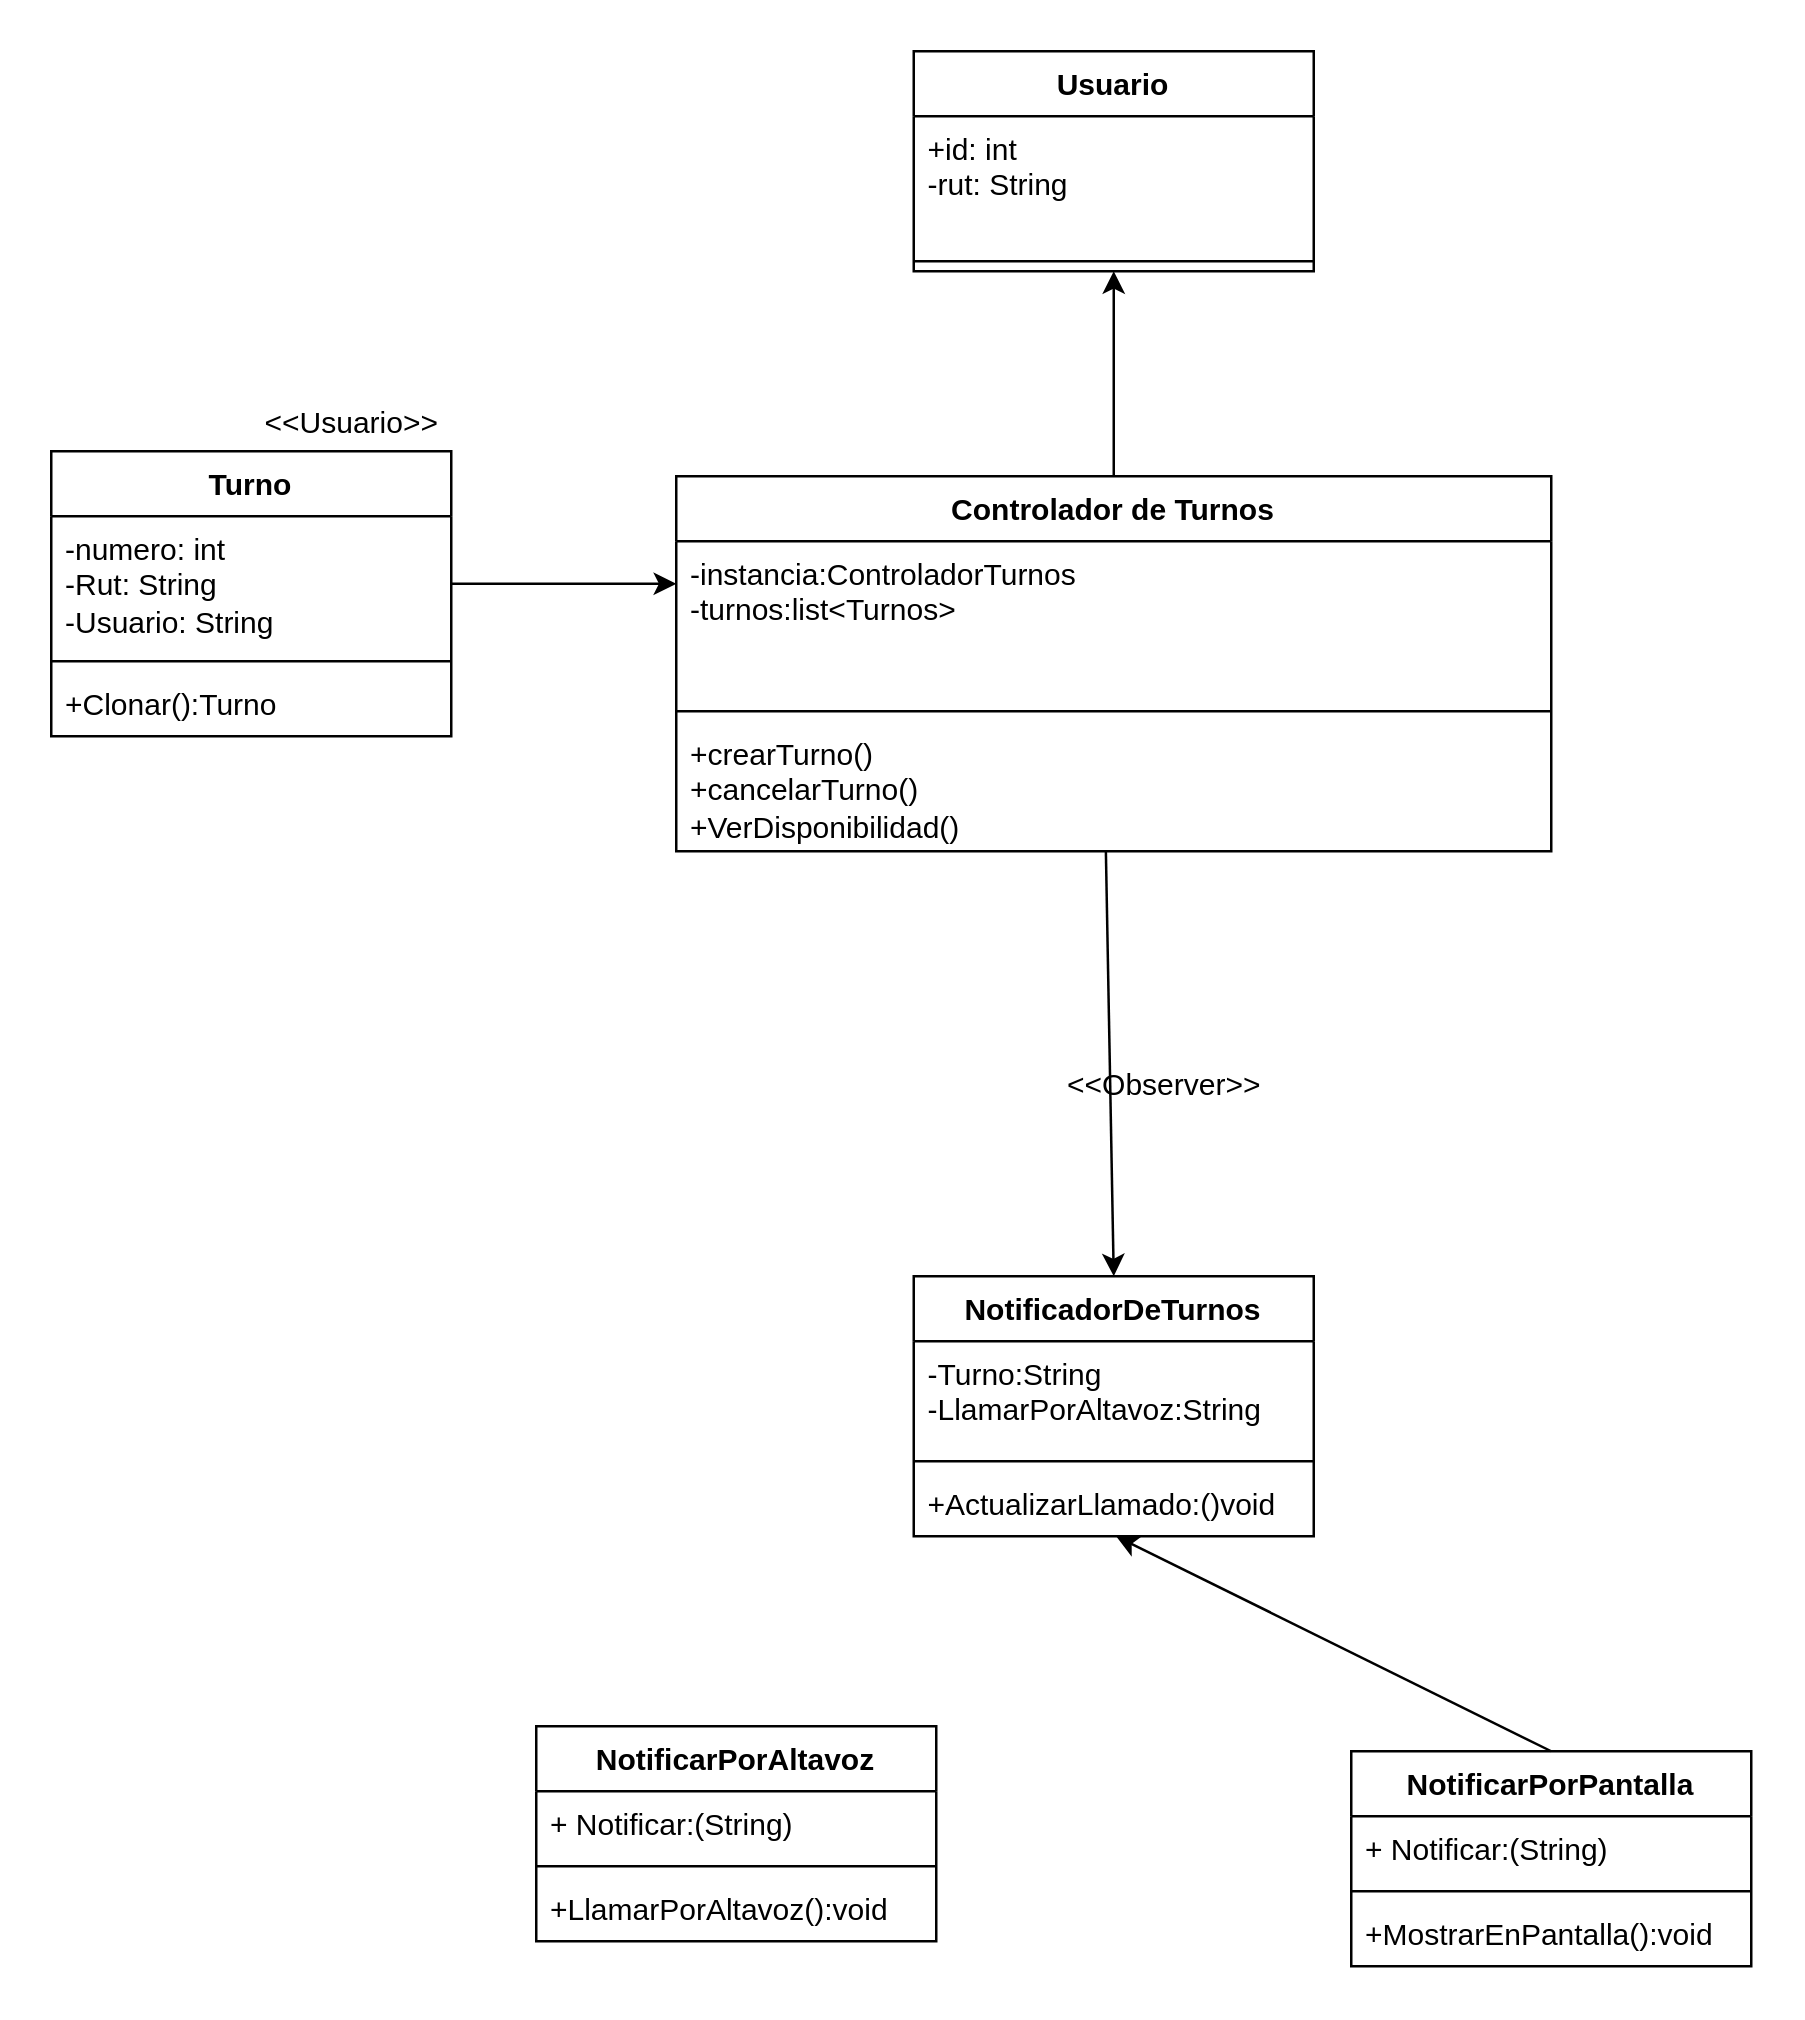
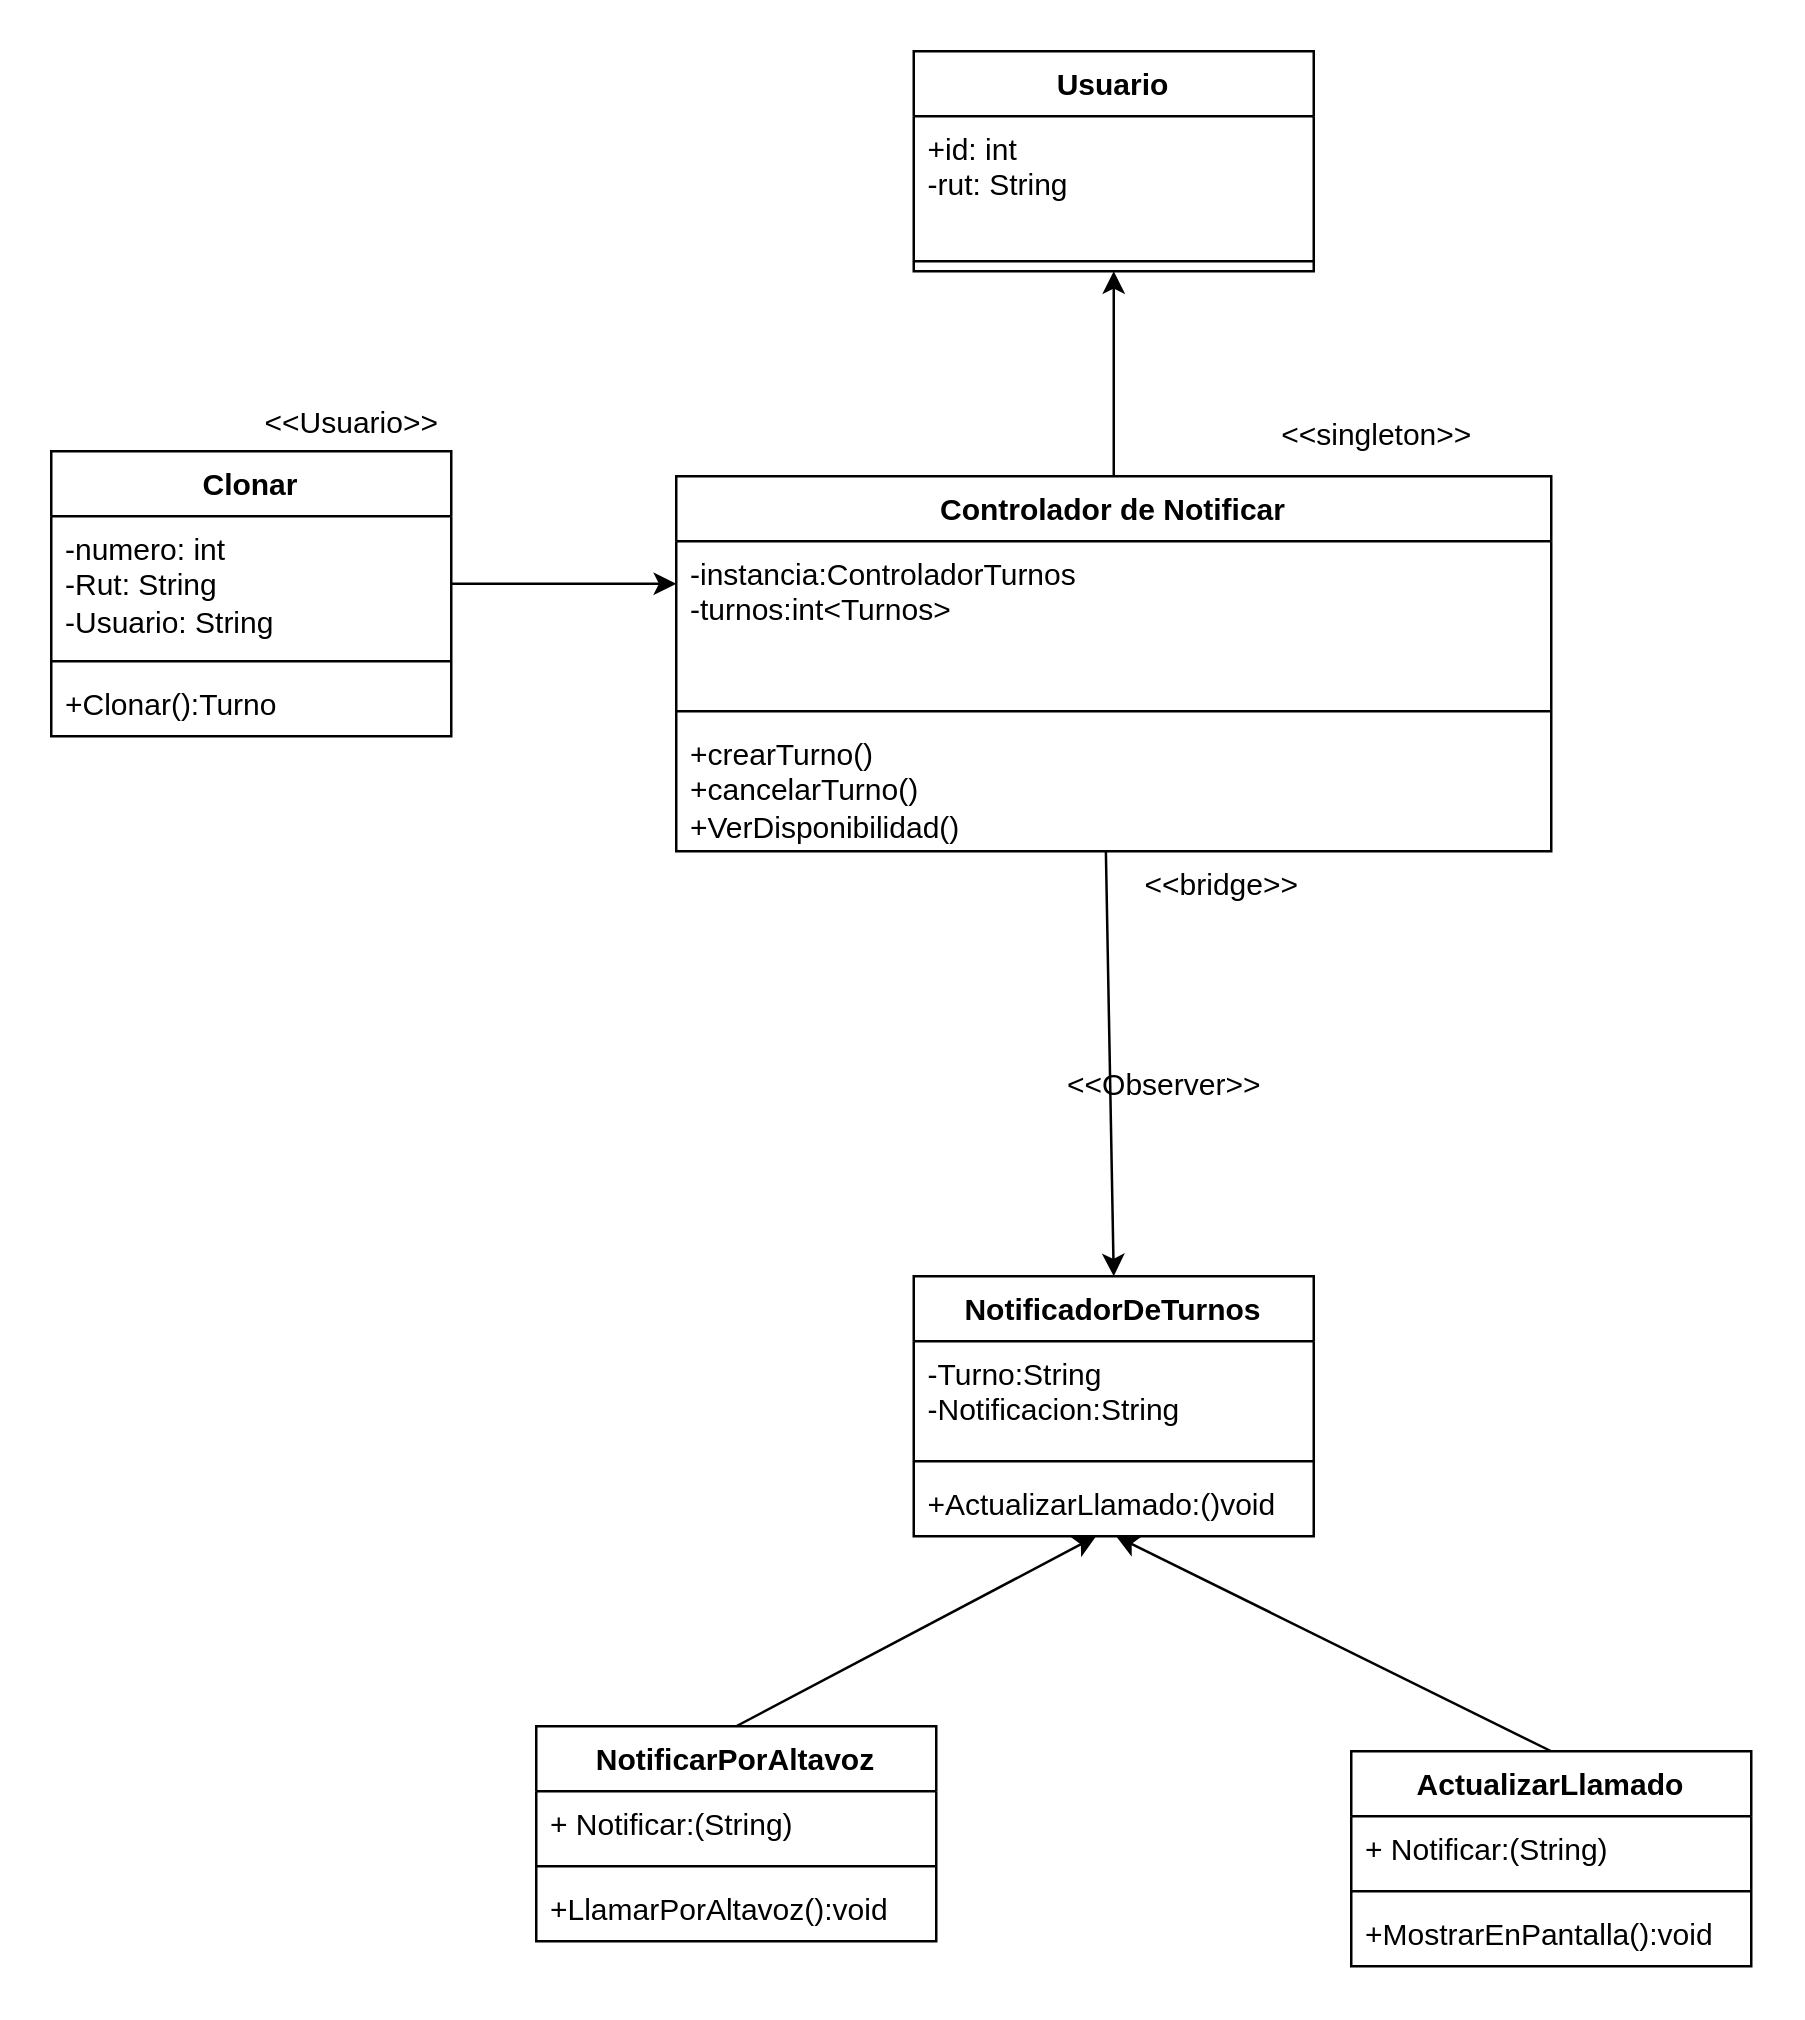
+ <mxCell id="17" value="&amp;lt;&amp;lt;singleton&amp;gt;&amp;gt;" style="text;html=1;align=center;" vertex="1" parent="1"><mxGeometry x="480" y="160" width="140" height="20" as="geometry" /></mxCell>
- <mxCell id="5" value="Turno" style="swimlane;fontStyle=1;align=center;verticalAlign=top;childLayout=stackLayout;horizontal=1;startSize=26;horizontalStack=0;resizeParent=1;resizeParentMax=0;resizeLast=0;collapsible=1;marginBottom=0;whiteSpace=wrap;html=1;" vertex="1" parent="1"><mxGeometry x="20" y="180" width="160" height="114" as="geometry" /></mxCell>
+ <mxCell id="5" value="Clonar" style="swimlane;fontStyle=1;align=center;verticalAlign=top;childLayout=stackLayout;horizontal=1;startSize=26;horizontalStack=0;resizeParent=1;resizeParentMax=0;resizeLast=0;collapsible=1;marginBottom=0;whiteSpace=wrap;html=1;" vertex="1" parent="1"><mxGeometry x="20" y="180" width="160" height="114" as="geometry" /></mxCell>
- <mxCell id="9" value="Controlador de Turnos" style="swimlane;fontStyle=1;align=center;verticalAlign=top;childLayout=stackLayout;horizontal=1;startSize=26;horizontalStack=0;resizeParent=1;resizeParentMax=0;resizeLast=0;collapsible=1;marginBottom=0;whiteSpace=wrap;html=1;" vertex="1" parent="1"><mxGeometry x="270" y="190" width="350" height="150" as="geometry" /></mxCell>
+ <mxCell id="9" value="Controlador de Notificar" style="swimlane;fontStyle=1;align=center;verticalAlign=top;childLayout=stackLayout;horizontal=1;startSize=26;horizontalStack=0;resizeParent=1;resizeParentMax=0;resizeLast=0;collapsible=1;marginBottom=0;whiteSpace=wrap;html=1;" vertex="1" parent="1"><mxGeometry x="270" y="190" width="350" height="150" as="geometry" /></mxCell>
- <mxCell id="10" value="-instancia:ControladorTurnos&lt;div&gt;-turnos:list&amp;lt;Turnos&amp;gt;&lt;/div&gt;" style="text;strokeColor=none;fillColor=none;align=left;verticalAlign=top;spacingLeft=4;spacingRight=4;overflow=hidden;rotatable=0;points=[[0,0.5],[1,0.5]];portConstraint=eastwest;whiteSpace=wrap;html=1;" vertex="1" parent="9"><mxGeometry y="26" width="350" height="64" as="geometry" /></mxCell>
+ <mxCell id="10" value="-instancia:ControladorTurnos&lt;div&gt;-turnos:int&amp;lt;Turnos&amp;gt;&lt;/div&gt;" style="text;strokeColor=none;fillColor=none;align=left;verticalAlign=top;spacingLeft=4;spacingRight=4;overflow=hidden;rotatable=0;points=[[0,0.5],[1,0.5]];portConstraint=eastwest;whiteSpace=wrap;html=1;" vertex="1" parent="9"><mxGeometry y="26" width="350" height="64" as="geometry" /></mxCell>
+ <mxCell id="13" value="&amp;lt;&amp;lt;bridge&amp;gt;&amp;gt;" style="text;html=1;align=center;" vertex="1" parent="1"><mxGeometry x="450" y="340" width="75" height="20" as="geometry" /></mxCell>
- <mxCell id="27" value="-Turno:String&lt;div&gt;-LlamarPorAltavoz:String&lt;/div&gt;" style="text;strokeColor=none;fillColor=none;align=left;verticalAlign=top;spacingLeft=4;spacingRight=4;overflow=hidden;rotatable=0;points=[[0,0.5],[1,0.5]];portConstraint=eastwest;whiteSpace=wrap;html=1;" vertex="1" parent="26"><mxGeometry y="26" width="160" height="44" as="geometry" /></mxCell>
+ <mxCell id="27" value="-Turno:String&lt;div&gt;-Notificacion:String&lt;/div&gt;" style="text;strokeColor=none;fillColor=none;align=left;verticalAlign=top;spacingLeft=4;spacingRight=4;overflow=hidden;rotatable=0;points=[[0,0.5],[1,0.5]];portConstraint=eastwest;whiteSpace=wrap;html=1;" vertex="1" parent="26"><mxGeometry y="26" width="160" height="44" as="geometry" /></mxCell>
+ <mxCell id="31" value="" style="endArrow=classic;html=1;rounded=0;exitX=0.5;exitY=0;exitDx=0;exitDy=0;entryX=0.456;entryY=1;entryDx=0;entryDy=0;entryPerimeter=0;" edge="1" parent="1" source="22" target="29"><mxGeometry width="50" height="50" relative="1" as="geometry"><mxPoint x="300" y="680" as="sourcePoint" /><mxPoint x="350" y="630" as="targetPoint" /></mxGeometry></mxCell>
- <mxCell id="18" value="NotificarPorPantalla" style="swimlane;fontStyle=1;align=center;verticalAlign=top;childLayout=stackLayout;horizontal=1;startSize=26;horizontalStack=0;resizeParent=1;resizeParentMax=0;resizeLast=0;collapsible=1;marginBottom=0;whiteSpace=wrap;html=1;" vertex="1" parent="1"><mxGeometry x="540" y="700" width="160" height="86" as="geometry" /></mxCell>
+ <mxCell id="18" value="ActualizarLlamado" style="swimlane;fontStyle=1;align=center;verticalAlign=top;childLayout=stackLayout;horizontal=1;startSize=26;horizontalStack=0;resizeParent=1;resizeParentMax=0;resizeLast=0;collapsible=1;marginBottom=0;whiteSpace=wrap;html=1;" vertex="1" parent="1"><mxGeometry x="540" y="700" width="160" height="86" as="geometry" /></mxCell>
